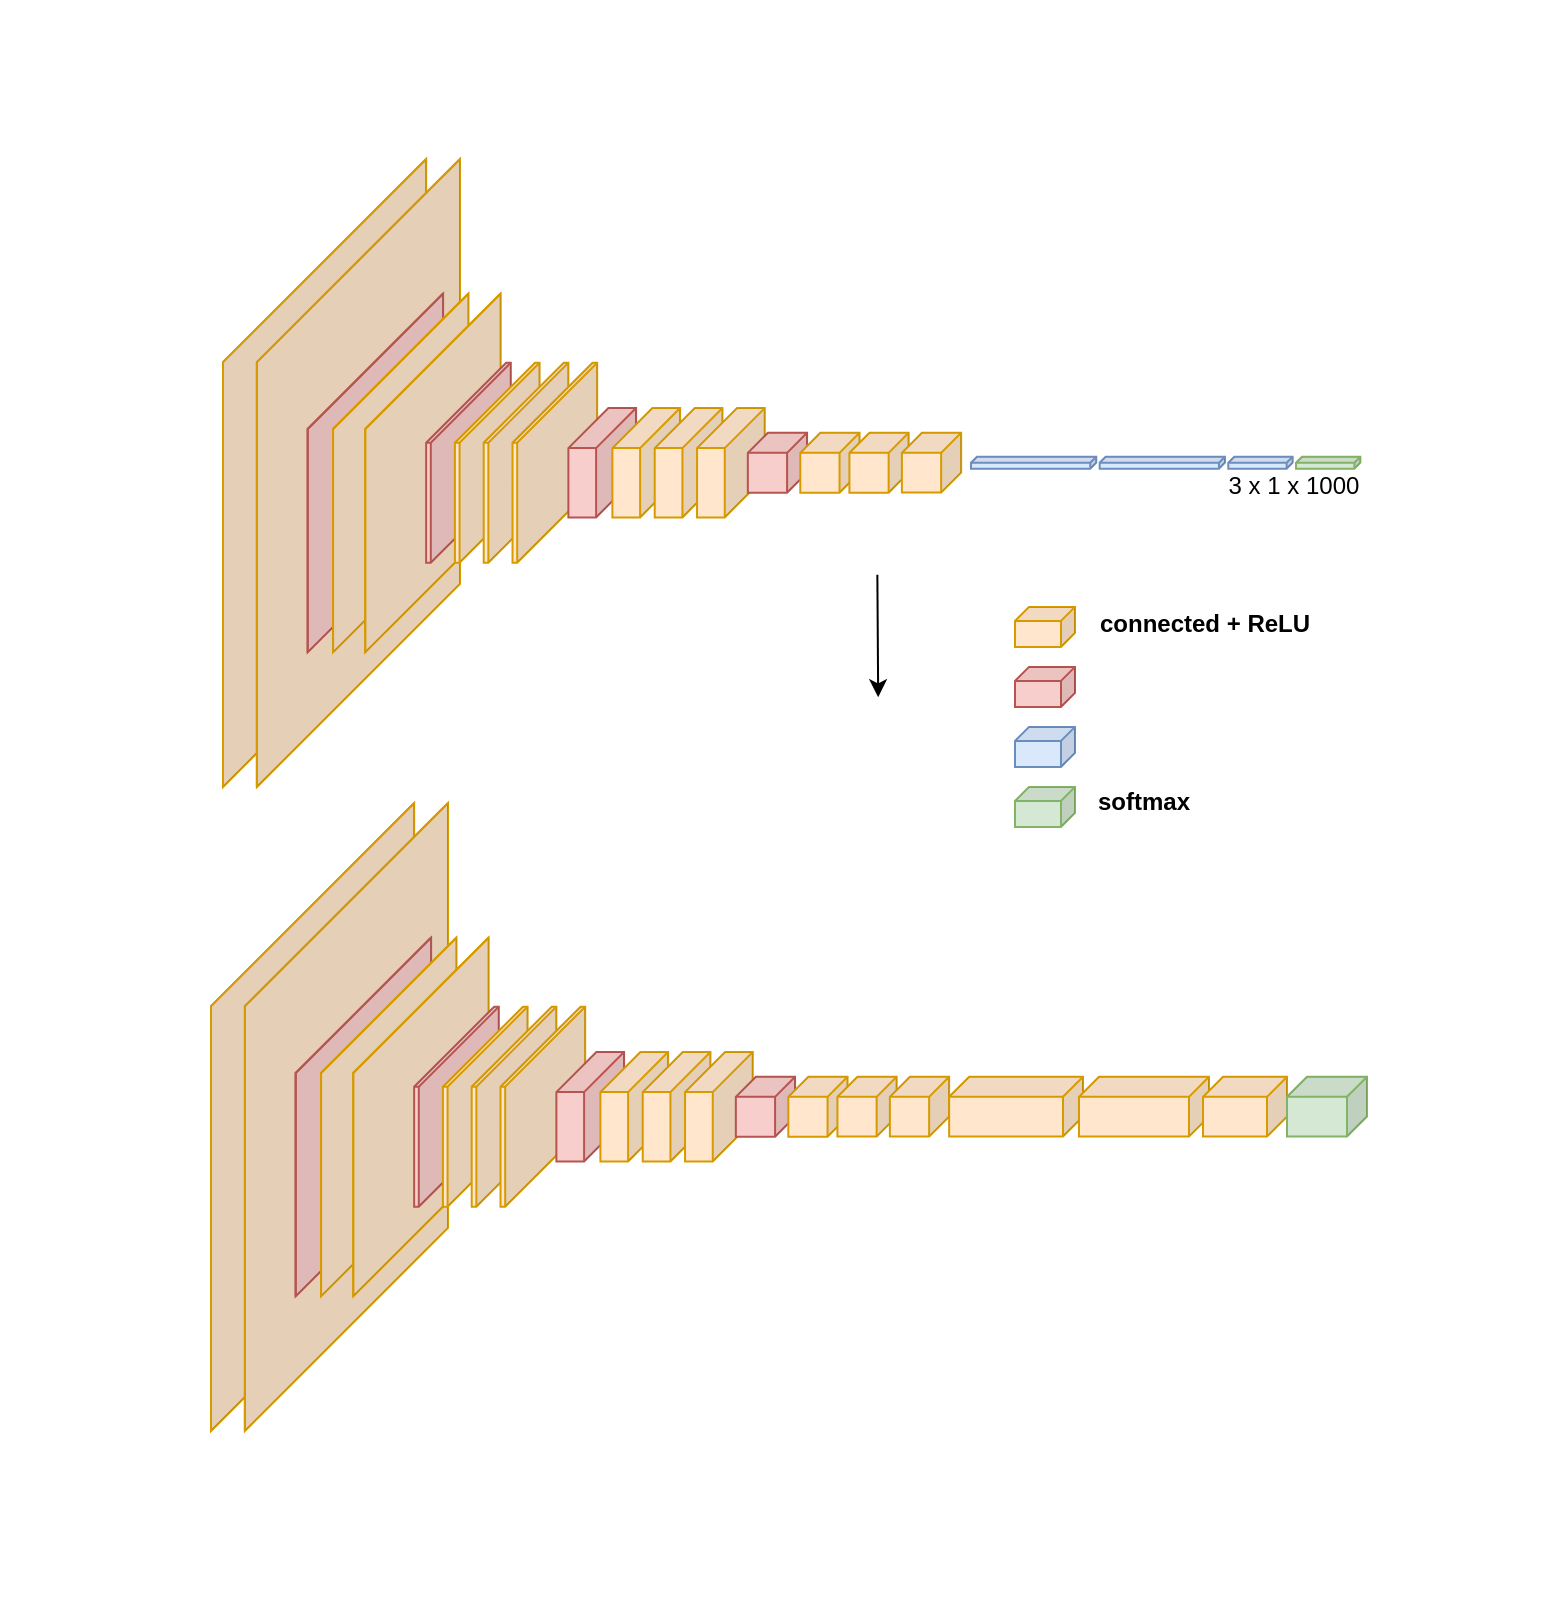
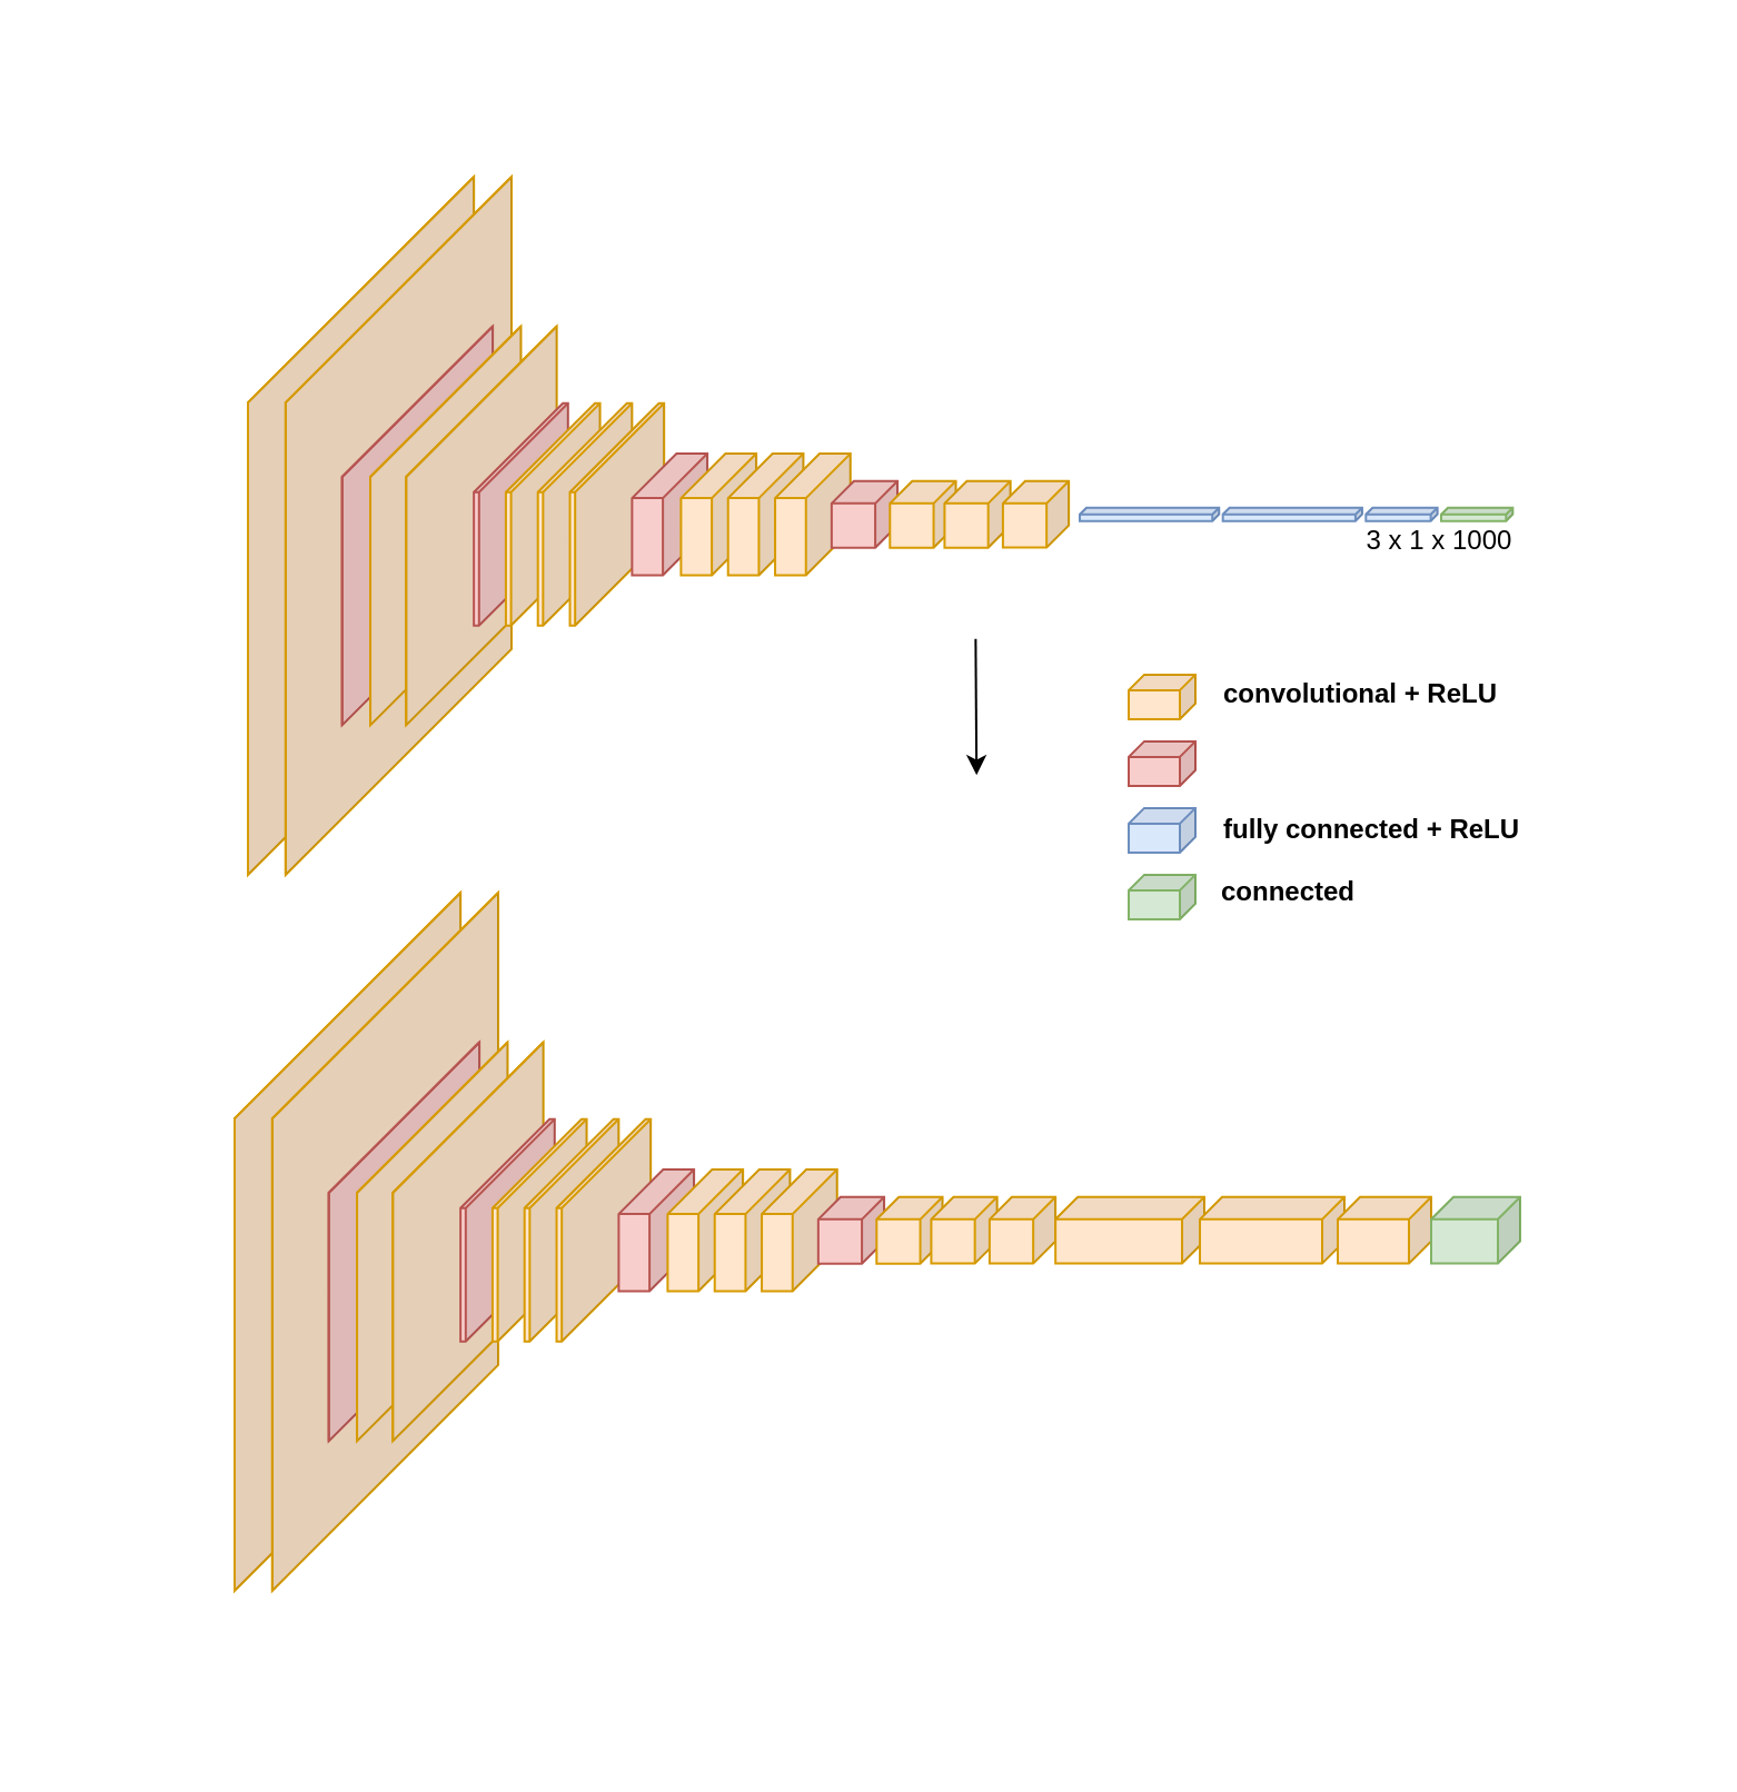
- <mxCell id="33" value="connected + ReLU" style="text;html=1;strokeColor=none;fillColor=none;align=left;verticalAlign=middle;whiteSpace=wrap;rounded=0;fontStyle=1" parent="28" vertex="1"><mxGeometry x="41" width="138" height="23.88" as="geometry" /></mxCell>
+ <mxCell id="33" value="convolutional + ReLU" style="text;html=1;strokeColor=none;fillColor=none;align=left;verticalAlign=middle;whiteSpace=wrap;rounded=0;fontStyle=1" parent="28" vertex="1"><mxGeometry x="41" width="138" height="23.88" as="geometry" /></mxCell>
+ <mxCell id="34" value="fully connected + ReLU" style="text;html=1;strokeColor=none;fillColor=none;align=left;verticalAlign=middle;whiteSpace=wrap;rounded=0;fontStyle=1" parent="28" vertex="1"><mxGeometry x="41" y="61.06" width="138" height="23.88" as="geometry" /></mxCell>
- <mxCell id="35" value="softmax" style="text;html=1;strokeColor=none;fillColor=none;align=left;verticalAlign=middle;whiteSpace=wrap;rounded=0;fontStyle=1" parent="28" vertex="1"><mxGeometry x="40" y="89.06" width="138" height="23.88" as="geometry" /></mxCell>
+ <mxCell id="35" value="connected" style="text;html=1;strokeColor=none;fillColor=none;align=left;verticalAlign=middle;whiteSpace=wrap;rounded=0;fontStyle=1" parent="28" vertex="1"><mxGeometry x="40" y="89.06" width="138" height="23.88" as="geometry" /></mxCell>
